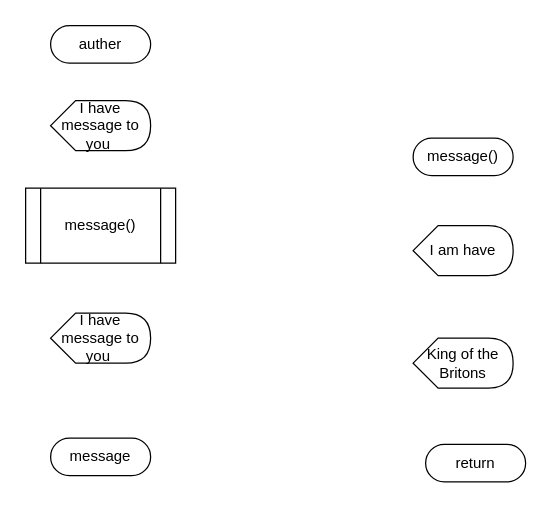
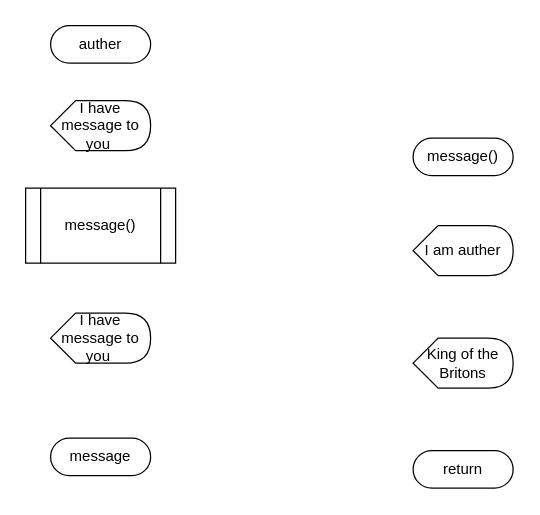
- <mxCell id="10" value="I am have" style="shape=display;whiteSpace=wrap;html=1;" vertex="1" parent="1"><mxGeometry x="330" y="180" width="80" height="40" as="geometry" /></mxCell>
+ <mxCell id="10" value="I am auther" style="shape=display;whiteSpace=wrap;html=1;" vertex="1" parent="1"><mxGeometry x="330" y="180" width="80" height="40" as="geometry" /></mxCell>
- <mxCell id="8" value="return" style="html=1;dashed=0;whiteSpace=wrap;shape=mxgraph.dfd.start" vertex="1" parent="1"><mxGeometry x="340" y="355" width="80" height="30" as="geometry" /></mxCell>
+ <mxCell id="8" value="return" style="html=1;dashed=0;whiteSpace=wrap;shape=mxgraph.dfd.start" vertex="1" parent="1"><mxGeometry x="330" y="360" width="80" height="30" as="geometry" /></mxCell>
